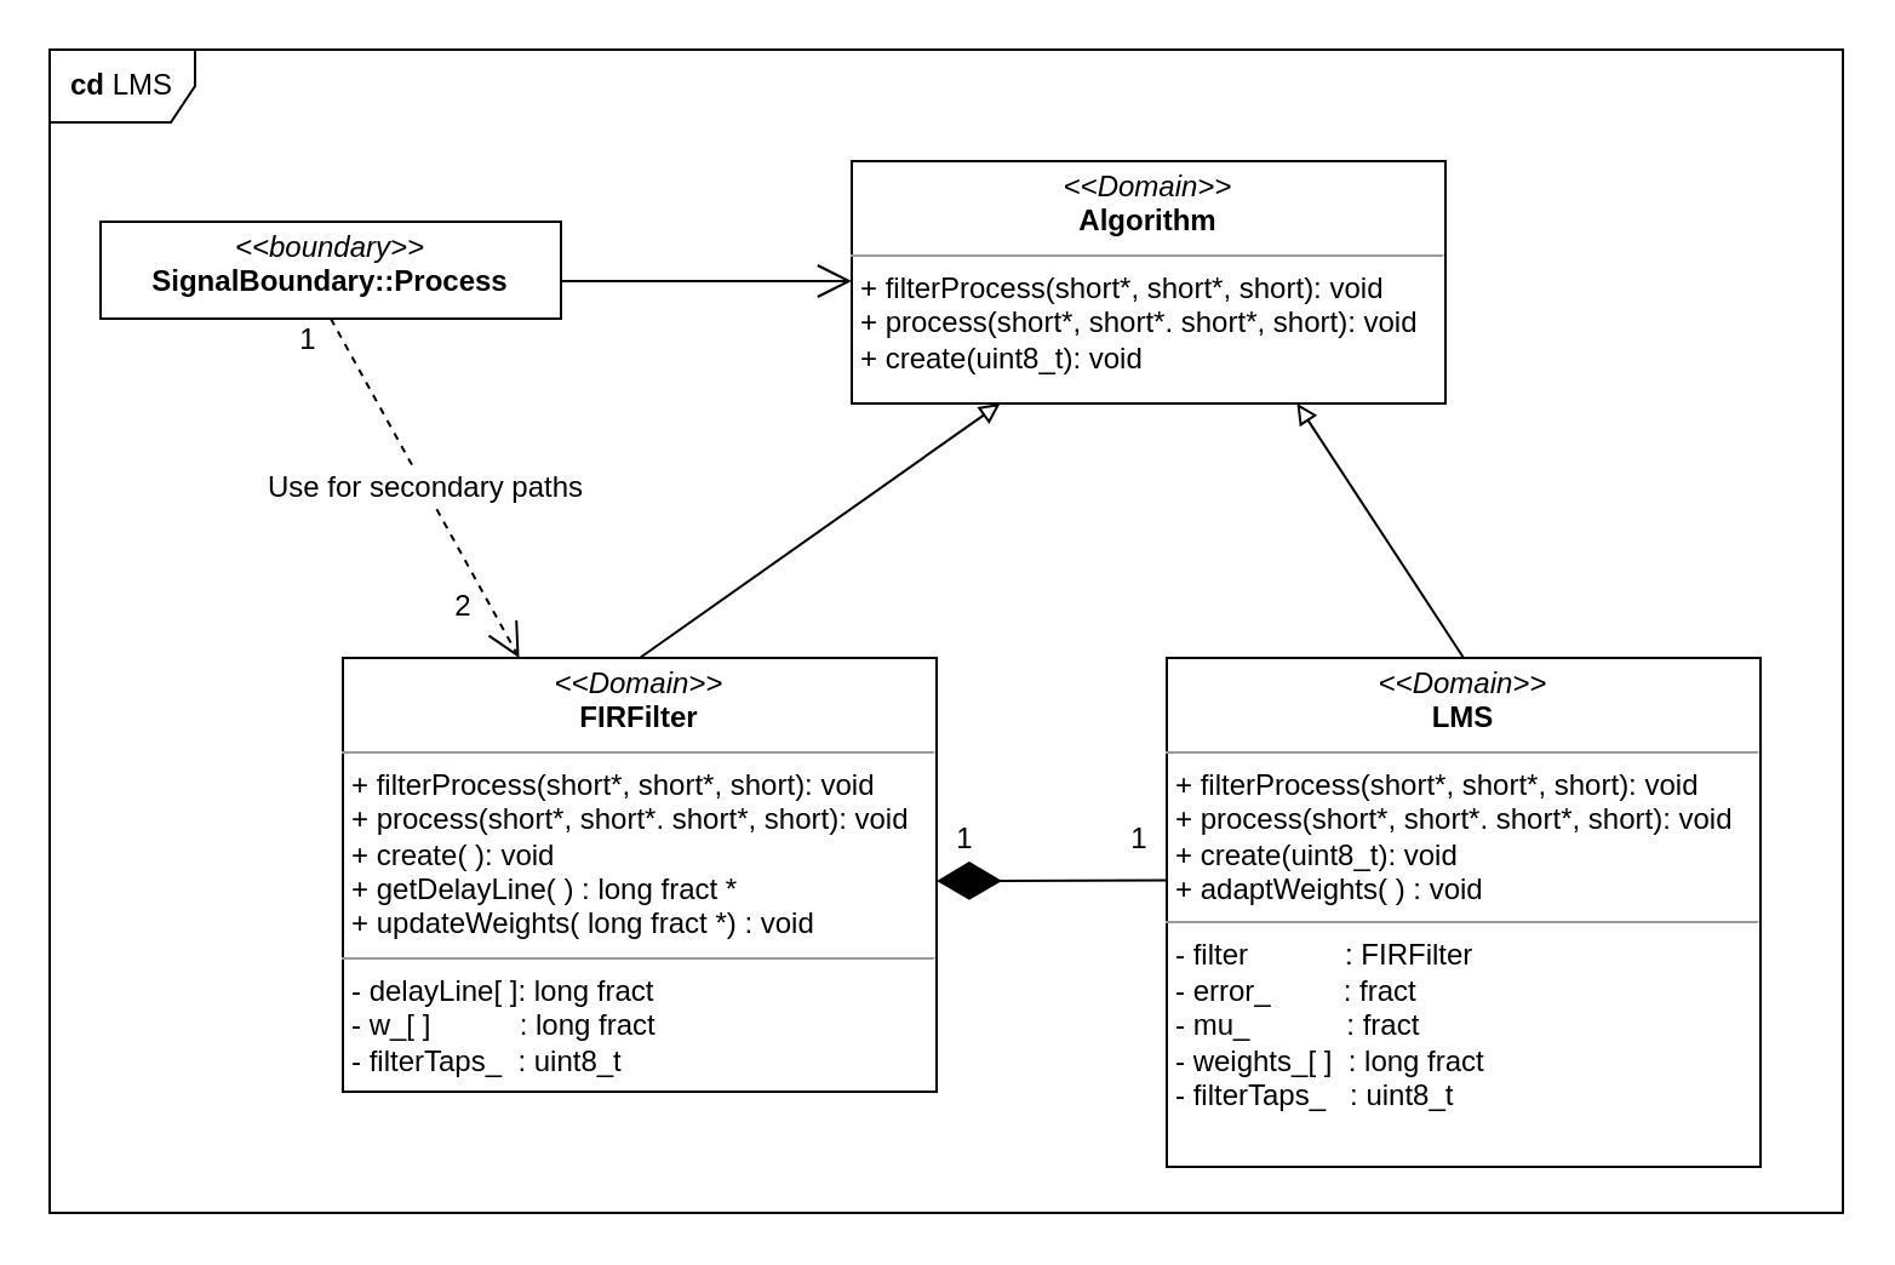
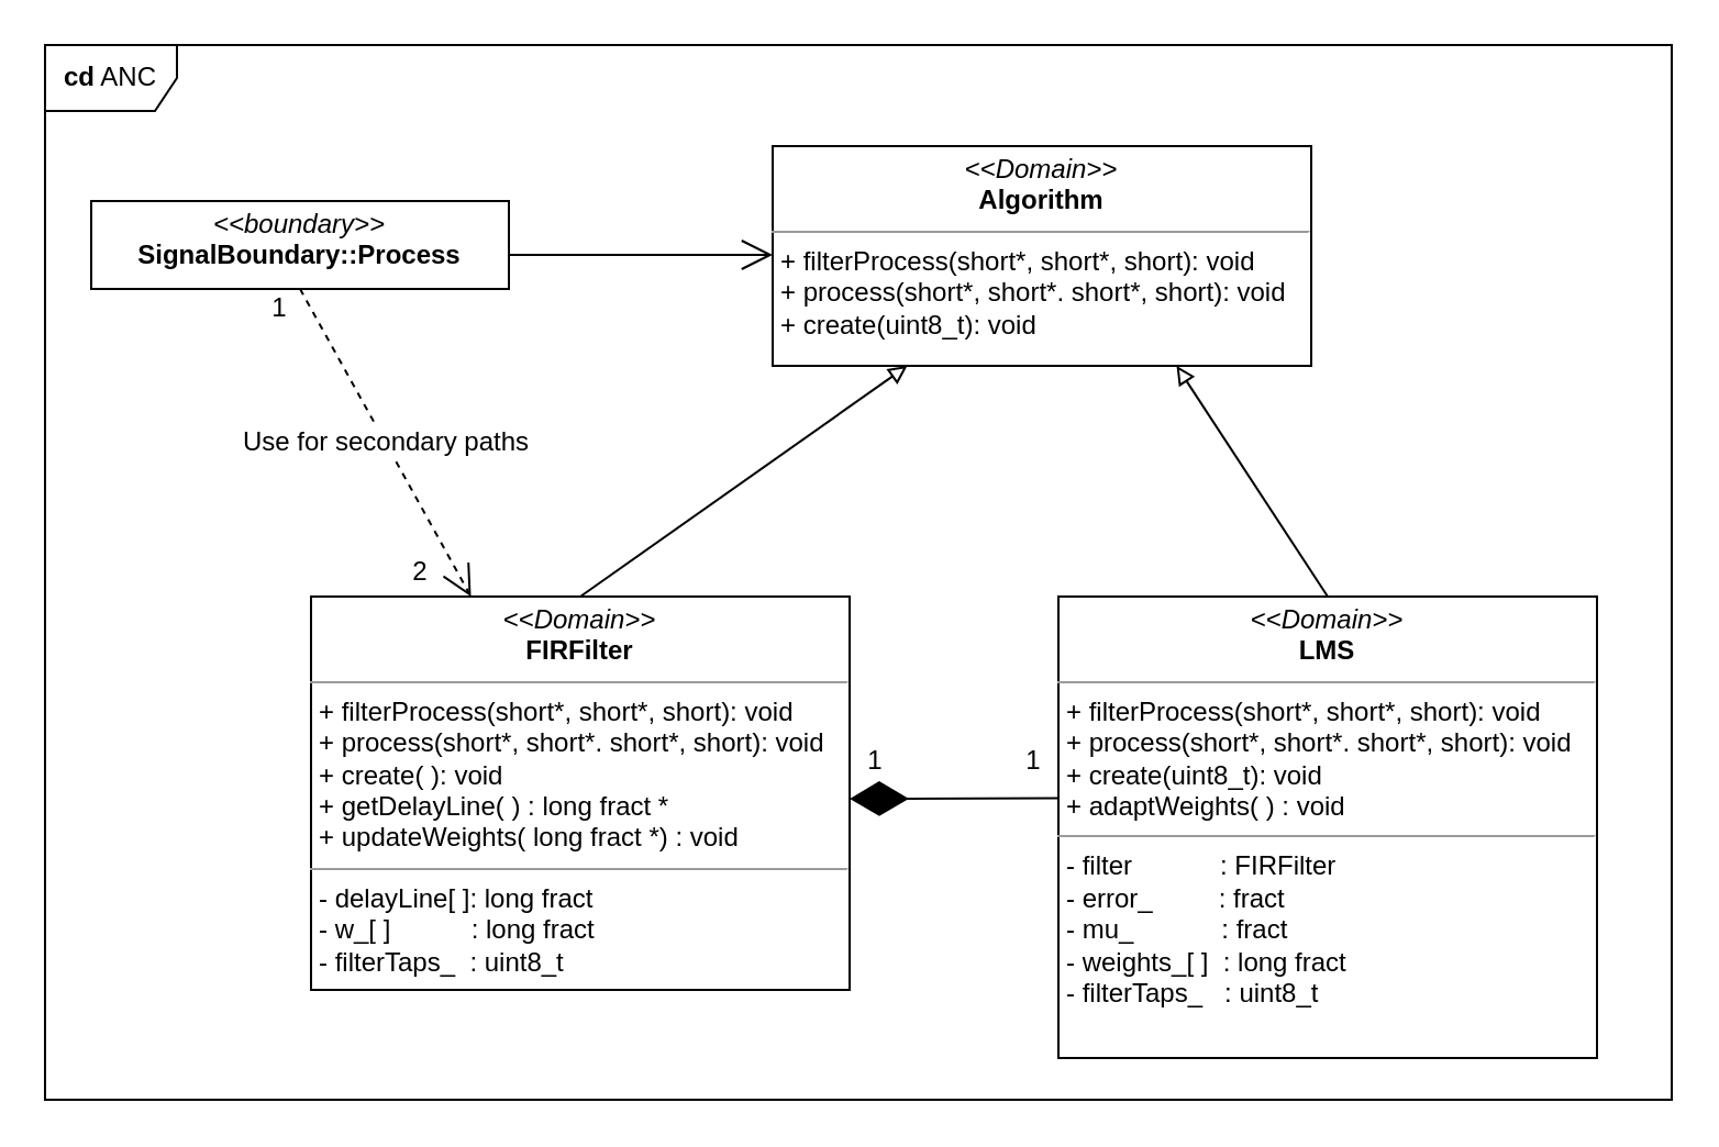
- <mxCell id="10" value="&lt;b&gt;cd&lt;/b&gt; LMS" style="shape=umlFrame;whiteSpace=wrap;html=1;fontSize=12;strokeColor=default;fillColor=#FFFFFF;" parent="1" vertex="1"><mxGeometry x="20" y="20" width="740" height="480" as="geometry" /></mxCell>
+ <mxCell id="10" value="&lt;b&gt;cd&lt;/b&gt; ANC" style="shape=umlFrame;whiteSpace=wrap;html=1;fontSize=12;strokeColor=default;fillColor=#FFFFFF;" parent="1" vertex="1"><mxGeometry x="20" y="20" width="740" height="480" as="geometry" /></mxCell>
- <mxCell id="12" value="2" style="text;html=1;strokeColor=none;fillColor=none;align=center;verticalAlign=middle;whiteSpace=wrap;rounded=0;" vertex="1" parent="1"><mxGeometry x="179" y="239" width="24" height="22" as="geometry" /></mxCell>
+ <mxCell id="12" value="2" style="text;html=1;strokeColor=none;fillColor=none;align=center;verticalAlign=middle;whiteSpace=wrap;rounded=0;" vertex="1" parent="1"><mxGeometry x="179" y="249" width="24" height="22" as="geometry" /></mxCell>
